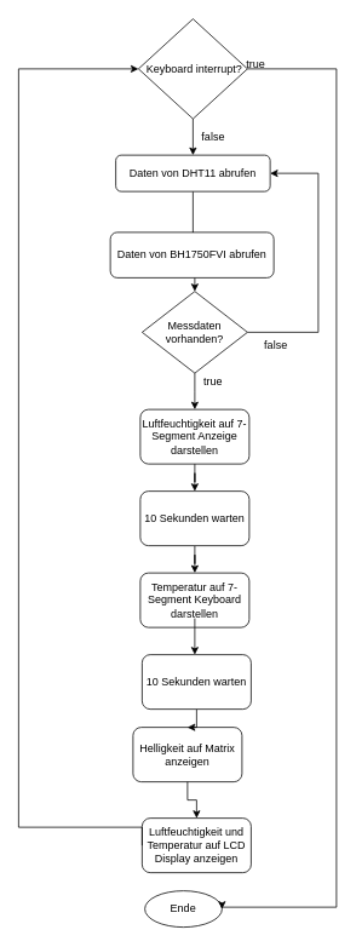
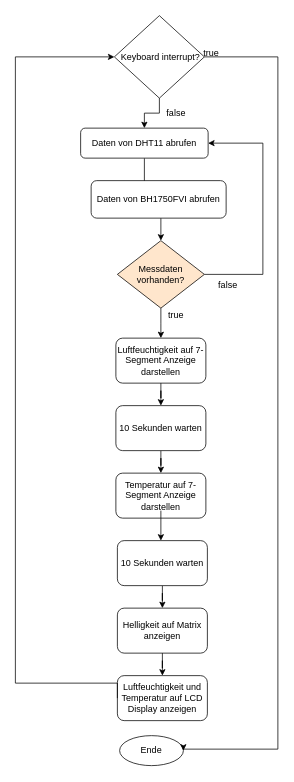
- <mxCell id="4" value="Daten von DHT11 abrufen" style="rounded=1;whiteSpace=wrap;html=1;" parent="1" vertex="1"><mxGeometry x="127" y="170" width="170" height="40" as="geometry" /></mxCell>
+ <mxCell id="4" value="Daten von DHT11 abrufen" style="rounded=1;whiteSpace=wrap;html=1;" parent="1" vertex="1"><mxGeometry x="107" y="170" width="170" height="40" as="geometry" /></mxCell>
- <mxCell id="5" value="Daten von BH1750FVI abrufen" style="rounded=1;whiteSpace=wrap;html=1;" parent="1" vertex="1"><mxGeometry x="121" y="255" width="180" height="50" as="geometry" /></mxCell>
+ <mxCell id="5" value="Daten von BH1750FVI abrufen" style="rounded=1;whiteSpace=wrap;html=1;" parent="1" vertex="1"><mxGeometry x="121" y="240" width="180" height="50" as="geometry" /></mxCell>
- <mxCell id="8" value="Messdaten&lt;br&gt;vorhanden?" style="rhombus;whiteSpace=wrap;html=1;" parent="1" vertex="1"><mxGeometry x="156" y="320" width="116" height="90" as="geometry" /></mxCell>
+ <mxCell id="8" value="Messdaten&lt;br&gt;vorhanden?" style="rhombus;whiteSpace=wrap;html=1;fillColor=#ffe6cc;" parent="1" vertex="1"><mxGeometry x="156" y="320" width="116" height="90" as="geometry" /></mxCell>
- <mxCell id="25" value="&lt;span&gt;Temperatur auf 7-Segment Keyboard darstellen&lt;/span&gt;" style="rounded=1;whiteSpace=wrap;html=1;fillColor=none;gradientColor=#ffffff;" vertex="1" parent="1"><mxGeometry x="154" y="630" width="120" height="60" as="geometry" /></mxCell>
+ <mxCell id="25" value="&lt;span&gt;Temperatur auf 7-Segment Anzeige darstellen&lt;/span&gt;" style="rounded=1;whiteSpace=wrap;html=1;fillColor=none;gradientColor=#ffffff;" vertex="1" parent="1"><mxGeometry x="154" y="630" width="120" height="60" as="geometry" /></mxCell>
- <mxCell id="17" value="Helligkeit auf Matrix anzeigen" style="rounded=1;whiteSpace=wrap;html=1;fillColor=none;gradientColor=#ffffff;" vertex="1" parent="1"><mxGeometry x="146" y="800" width="120" height="60" as="geometry" /></mxCell>
+ <mxCell id="17" value="Helligkeit auf Matrix anzeigen" style="rounded=1;whiteSpace=wrap;html=1;fillColor=none;gradientColor=#ffffff;" vertex="1" parent="1"><mxGeometry x="156" y="810" width="120" height="60" as="geometry" /></mxCell>
